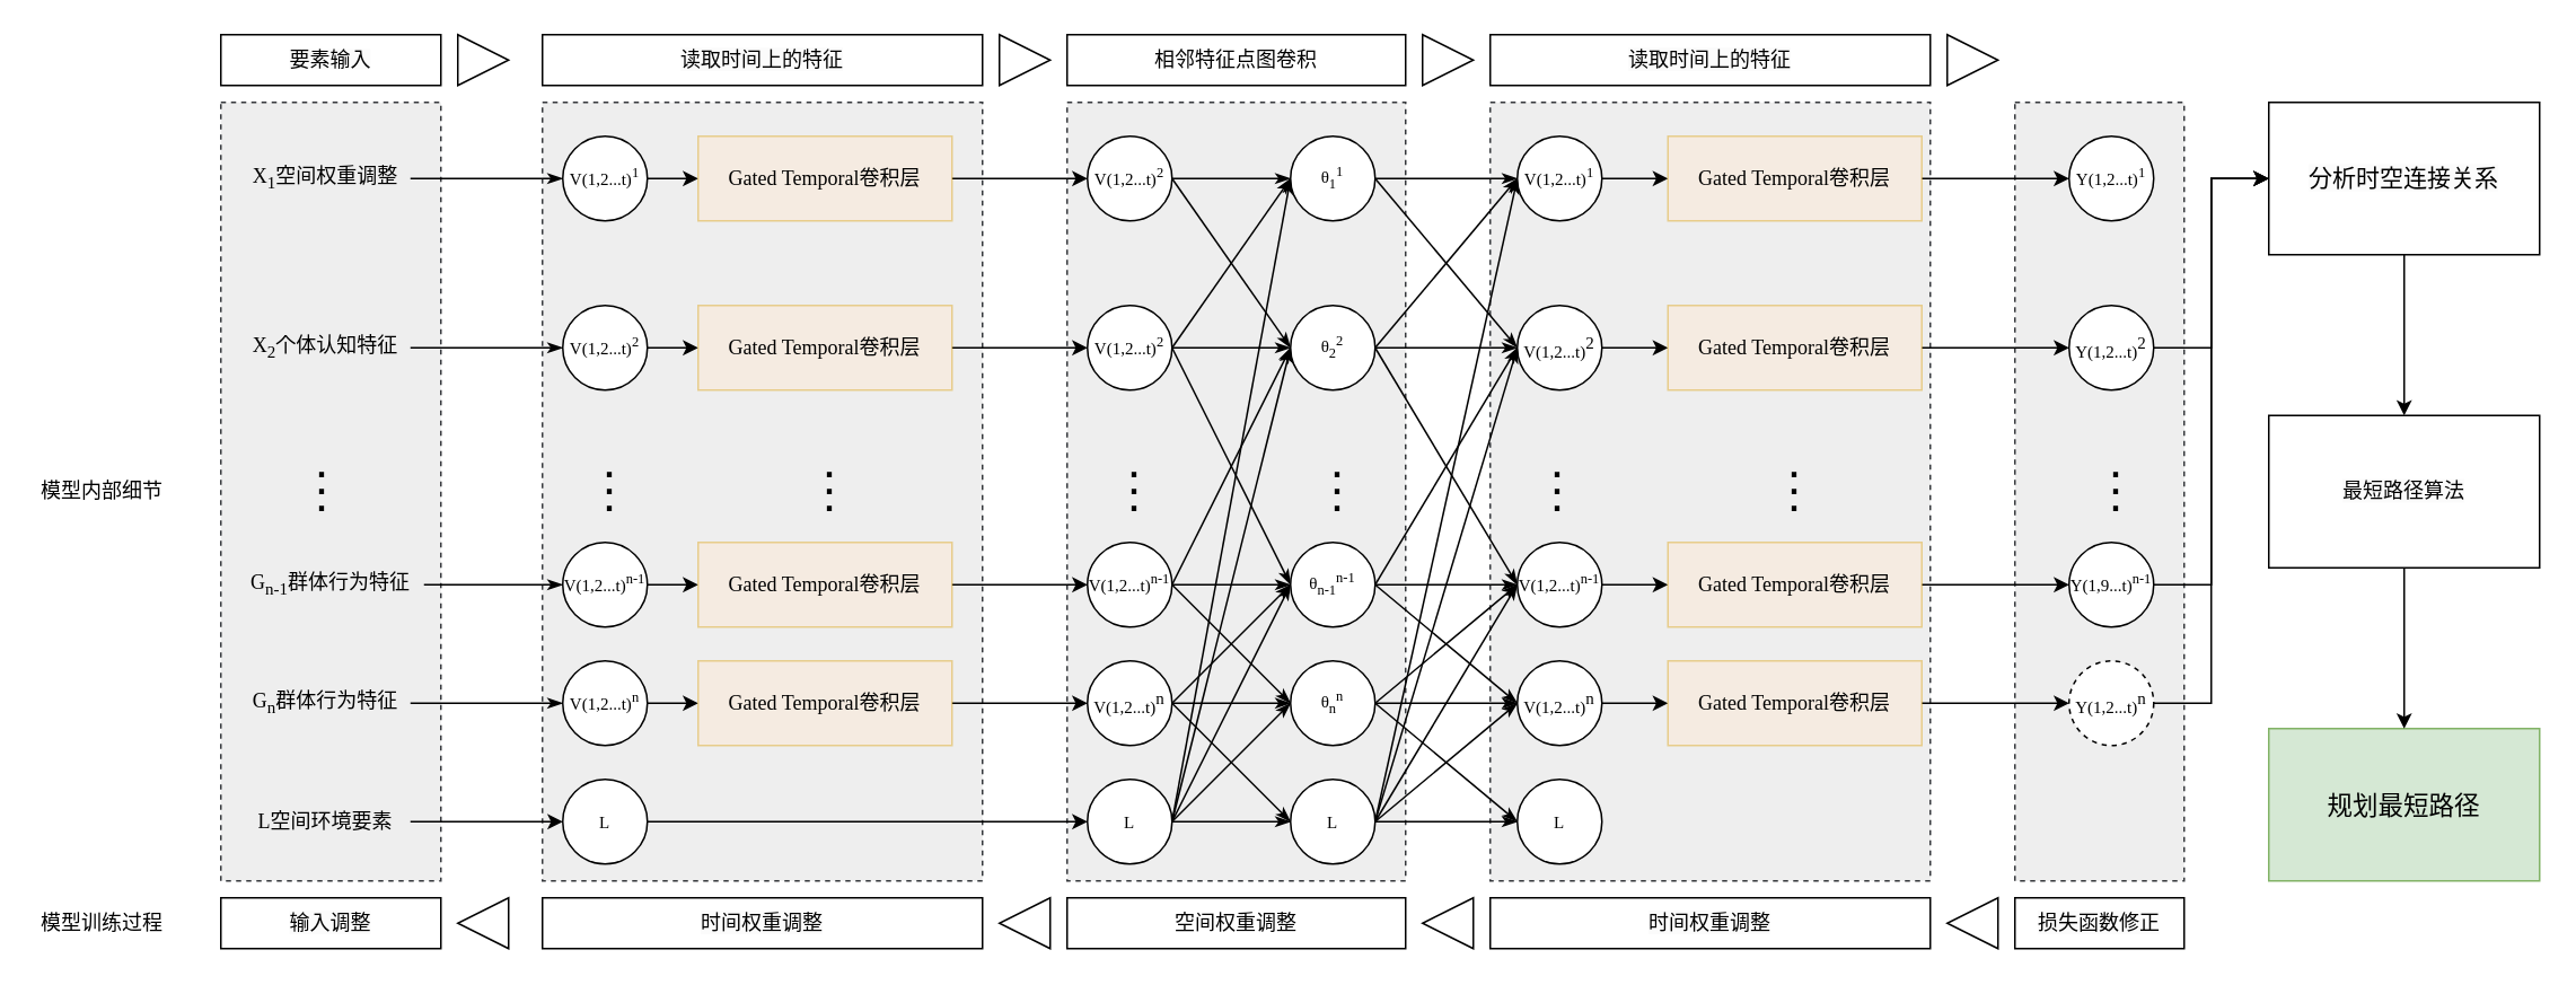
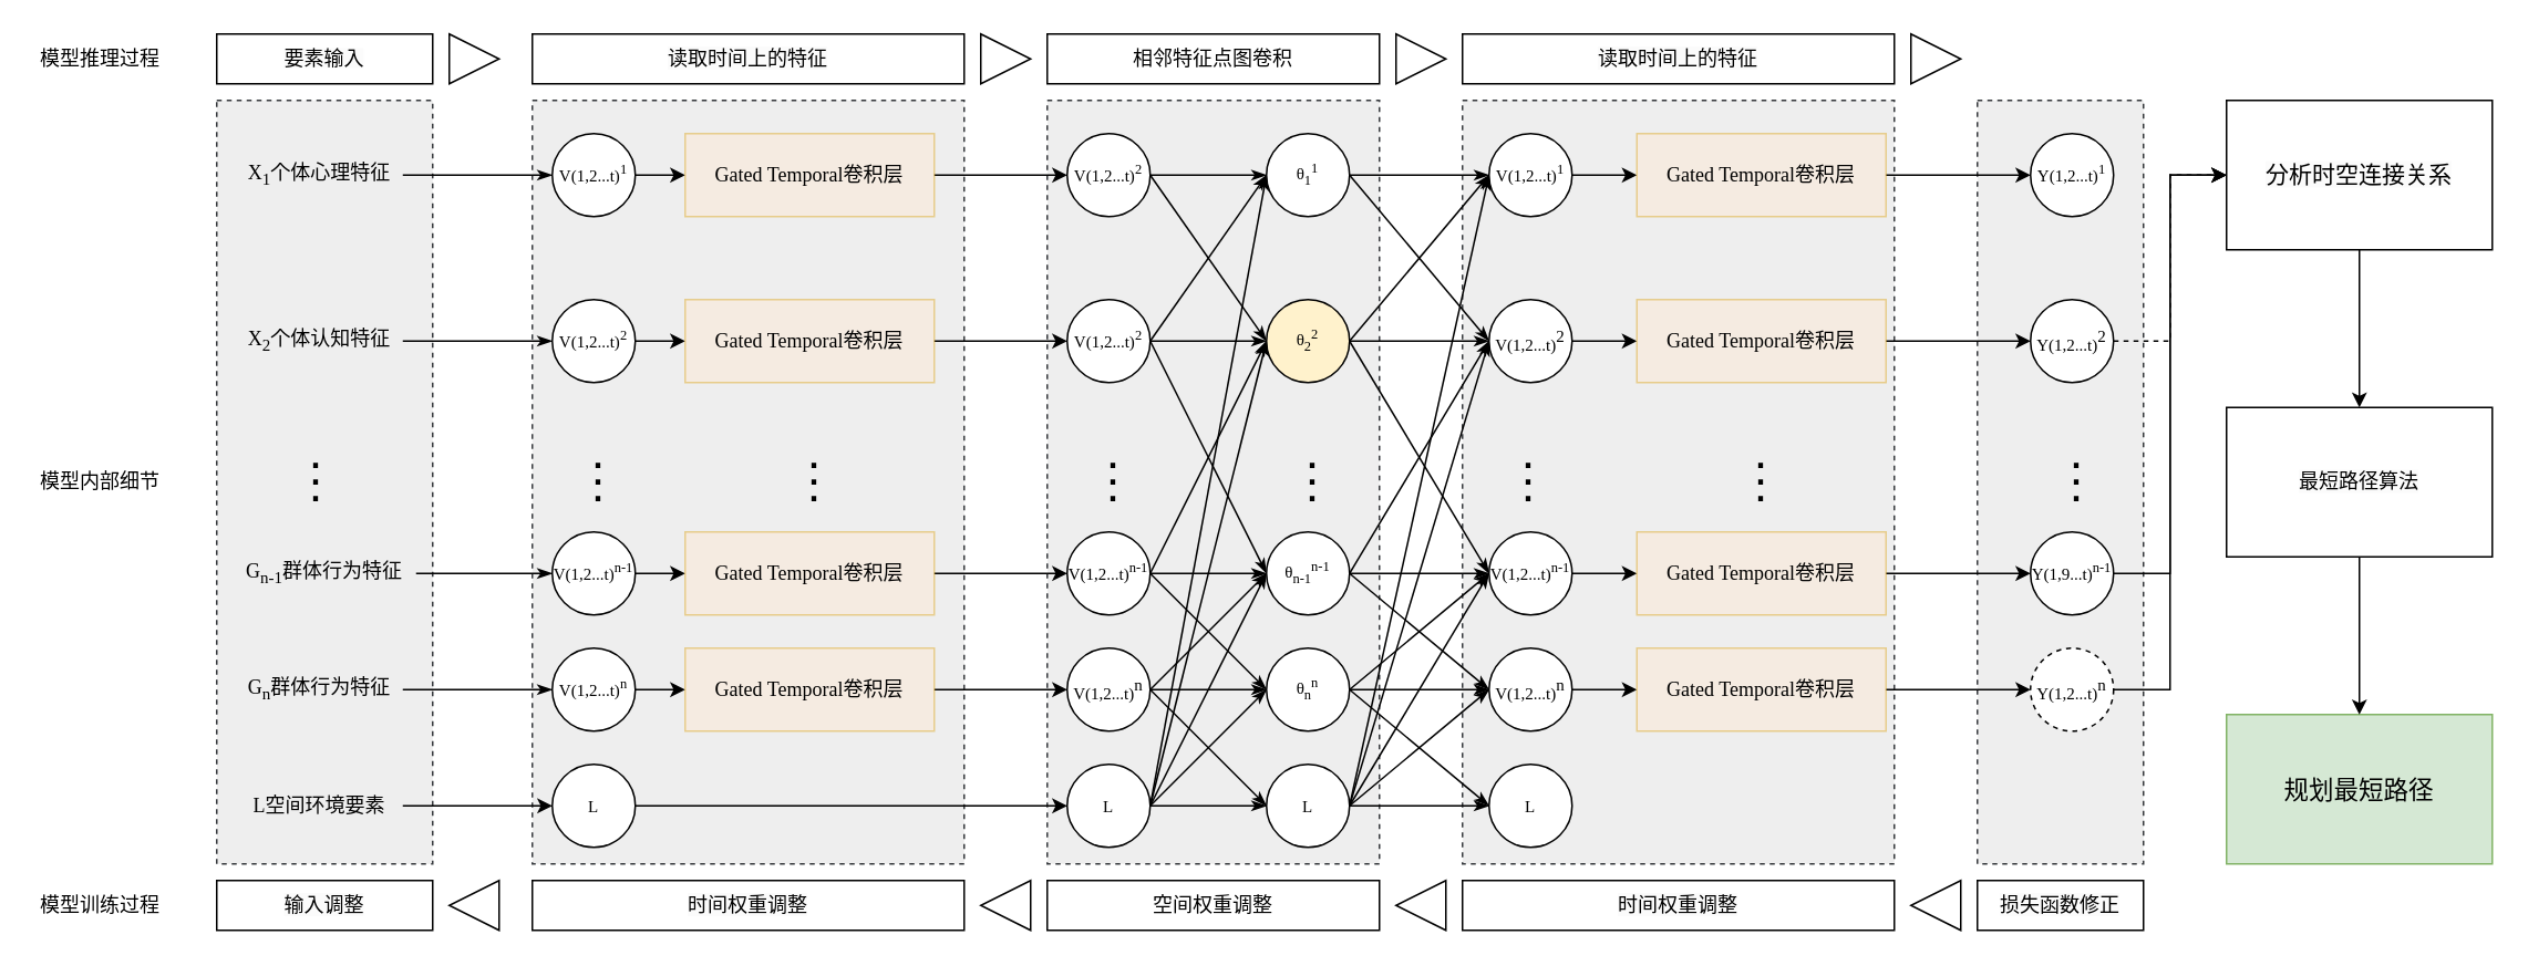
+ <mxCell id="126" value="模型推理过程" style="text;html=1;align=center;verticalAlign=middle;whiteSpace=wrap;rounded=0;" vertex="1" parent="1"><mxGeometry x="20" y="20" width="80" height="30" as="geometry" /></mxCell>
- <mxCell id="112" value="&lt;div&gt;&lt;font style=&quot;font-family: &amp;quot;Times New Roman&amp;quot;; background-color: transparent; color: light-dark(rgb(0, 0, 0), rgb(255, 255, 255));&quot;&gt;X&lt;sub&gt;1&lt;/sub&gt;&lt;/font&gt;&lt;span style=&quot;font-family: &amp;quot;Times New Roman&amp;quot;; background-color: transparent; color: light-dark(rgb(0, 0, 0), rgb(255, 255, 255));&quot;&gt;空间权重调整&lt;/span&gt;&lt;/div&gt;" style="text;html=1;align=center;verticalAlign=middle;whiteSpace=wrap;rounded=0;" parent="1" vertex="1"><mxGeometry x="142" y="90" width="100" height="30" as="geometry" /></mxCell>
+ <mxCell id="112" value="&lt;div&gt;&lt;font style=&quot;font-family: &amp;quot;Times New Roman&amp;quot;; background-color: transparent; color: light-dark(rgb(0, 0, 0), rgb(255, 255, 255));&quot;&gt;X&lt;sub&gt;1&lt;/sub&gt;&lt;/font&gt;&lt;span style=&quot;font-family: &amp;quot;Times New Roman&amp;quot;; background-color: transparent; color: light-dark(rgb(0, 0, 0), rgb(255, 255, 255));&quot;&gt;个体心理特征&lt;/span&gt;&lt;/div&gt;" style="text;html=1;align=center;verticalAlign=middle;whiteSpace=wrap;rounded=0;" parent="1" vertex="1"><mxGeometry x="142" y="90" width="100" height="30" as="geometry" /></mxCell>
- <mxCell id="56" value="&lt;font style=&quot;font-size: 10px;&quot;&gt;&lt;span style=&quot;font-family: &amp;quot;Times New Roman&amp;quot;;&quot;&gt;θ&lt;sub&gt;2&lt;/sub&gt;&lt;/span&gt;&lt;font style=&quot;&quot; face=&quot;Times New Roman&quot;&gt;&lt;sup style=&quot;&quot;&gt;2&lt;/sup&gt;&lt;/font&gt;&lt;/font&gt;" style="ellipse;whiteSpace=wrap;html=1;aspect=fixed;" parent="1" vertex="1"><mxGeometry x="762" y="180" width="50" height="50" as="geometry" /></mxCell>
+ <mxCell id="56" value="&lt;font style=&quot;font-size: 10px;&quot;&gt;&lt;span style=&quot;font-family: &amp;quot;Times New Roman&amp;quot;;&quot;&gt;θ&lt;sub&gt;2&lt;/sub&gt;&lt;/span&gt;&lt;font style=&quot;&quot; face=&quot;Times New Roman&quot;&gt;&lt;sup style=&quot;&quot;&gt;2&lt;/sup&gt;&lt;/font&gt;&lt;/font&gt;" style="ellipse;whiteSpace=wrap;html=1;aspect=fixed;fillColor=#fff2cc;" parent="1" vertex="1"><mxGeometry x="762" y="180" width="50" height="50" as="geometry" /></mxCell>
- <mxCell id="86" style="edgeStyle=orthogonalEdgeStyle;rounded=0;orthogonalLoop=1;jettySize=auto;html=1;exitX=1;exitY=0.5;exitDx=0;exitDy=0;entryX=0;entryY=0.5;entryDx=0;entryDy=0;" edge="1" parent="1" source="87" target="133"><mxGeometry relative="1" as="geometry" /></mxCell>
+ <mxCell id="86" style="edgeStyle=orthogonalEdgeStyle;rounded=0;orthogonalLoop=1;jettySize=auto;html=1;exitX=1;exitY=0.5;exitDx=0;exitDy=0;entryX=0;entryY=0.5;entryDx=0;entryDy=0;dashed=1;" edge="1" parent="1" source="87" target="133"><mxGeometry relative="1" as="geometry" /></mxCell>
